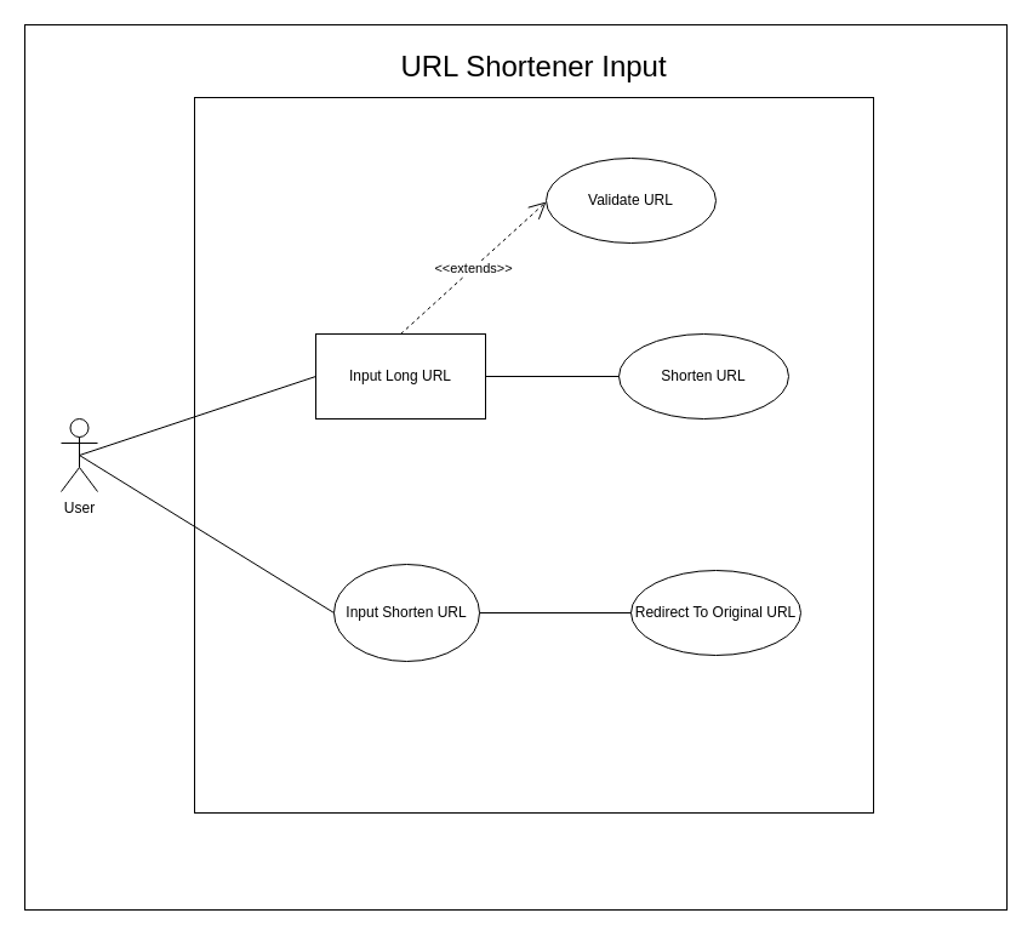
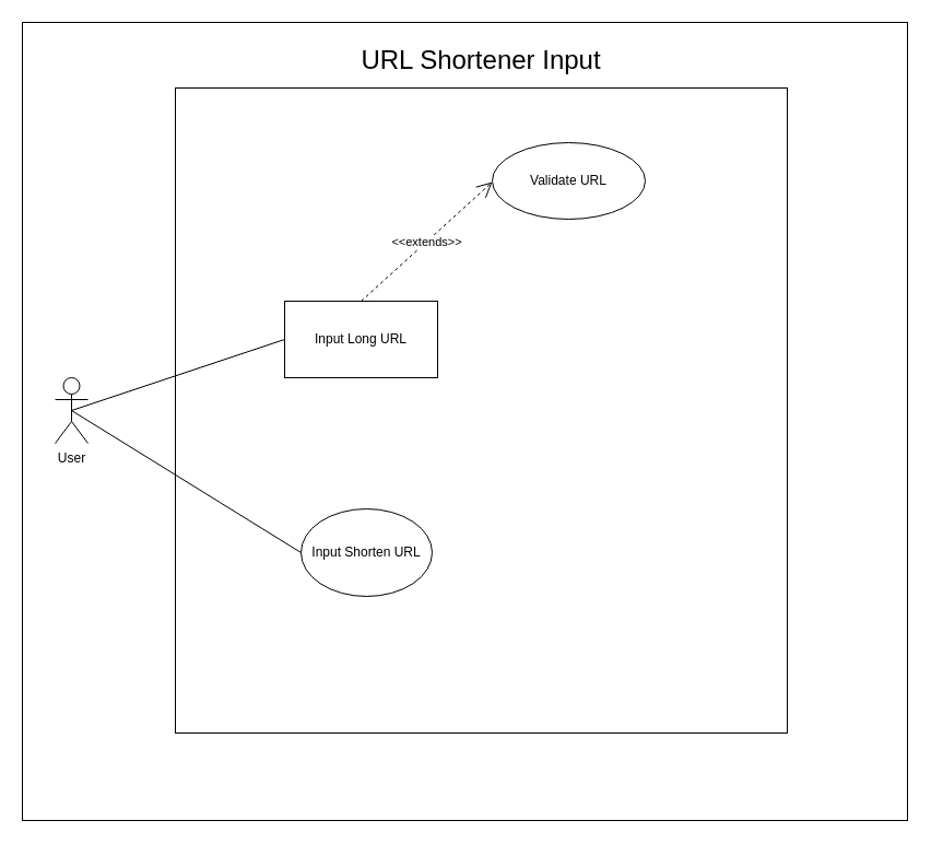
- <mxCell id="11" value="" style="endArrow=none;html=1;rounded=0;exitX=1;exitY=0.5;exitDx=0;exitDy=0;" edge="1" parent="1" source="6" target="8"><mxGeometry width="50" height="50" relative="1" as="geometry"><mxPoint x="120" y="440" as="sourcePoint" /><mxPoint x="300" y="380" as="targetPoint" /></mxGeometry></mxCell>
- <mxCell id="8" value="Shorten URL" style="ellipse;whiteSpace=wrap;html=1;" vertex="1" parent="1"><mxGeometry x="510" y="275" width="140" height="70" as="geometry" /></mxCell>
- <mxCell id="15" value="" style="endArrow=none;html=1;rounded=0;exitX=1;exitY=0.5;exitDx=0;exitDy=0;entryX=0;entryY=0.5;entryDx=0;entryDy=0;" edge="1" parent="1" source="9" target="14"><mxGeometry width="50" height="50" relative="1" as="geometry"><mxPoint x="470" y="400" as="sourcePoint" /><mxPoint x="520" y="350" as="targetPoint" /></mxGeometry></mxCell>
- <mxCell id="14" value="Redirect To Original URL" style="ellipse;whiteSpace=wrap;html=1;" vertex="1" parent="1"><mxGeometry x="520" y="470" width="140" height="70" as="geometry" /></mxCell>
